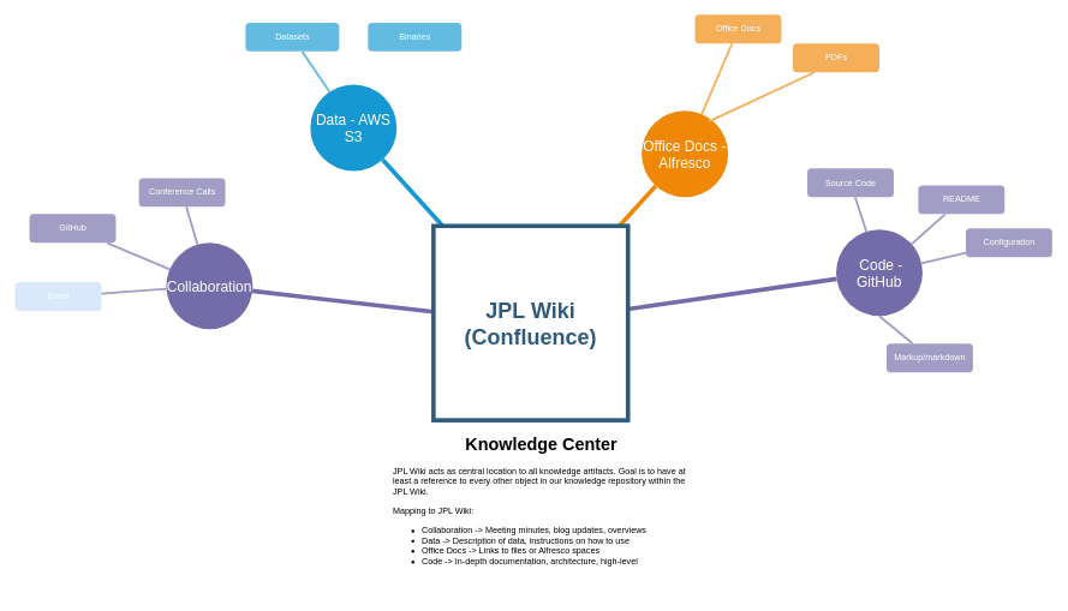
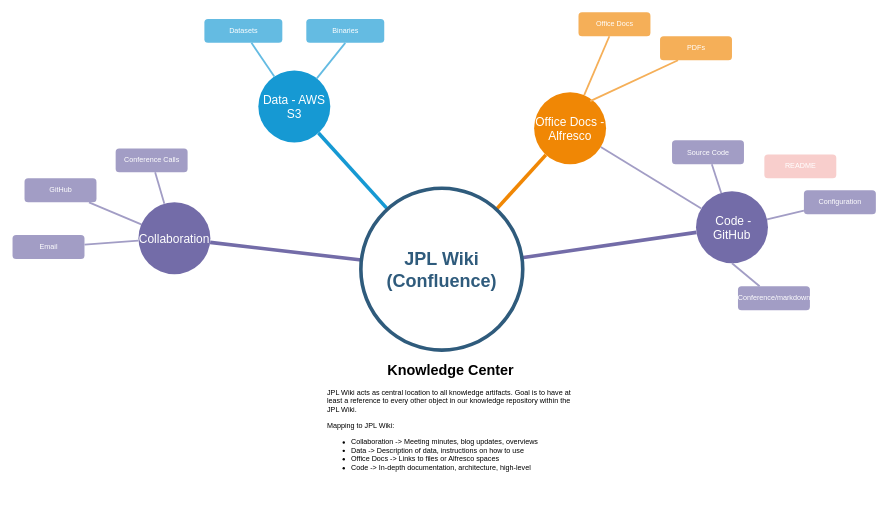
+ <mxCell id="33" value="" style="edgeStyle=none;endArrow=none;strokeWidth=3;strokeColor=#64BBE2;html=1;entryX=0.5;entryY=1;entryDx=0;entryDy=0;" edge="1" parent="1" source="2" target="32"><mxGeometry x="-211.5" y="66.5" width="100" height="100" as="geometry"><mxPoint x="543.25" y="145.413" as="sourcePoint" /><mxPoint x="604" y="137" as="targetPoint" /></mxGeometry></mxCell>
- <mxCell id="15" value="README" style="rounded=1;fillColor=#a29dc5;strokeColor=none;strokeWidth=3;shadow=0;html=1;fontColor=#FFFFFF;" parent="1" vertex="1"><mxGeometry x="1274" y="257" width="120" height="40" as="geometry" /></mxCell>
+ <mxCell id="15" value="README" style="rounded=1;fillColor=#f8cecc;strokeColor=none;strokeWidth=3;shadow=0;html=1;fontColor=#FFFFFF;" parent="1" vertex="1"><mxGeometry x="1274" y="257" width="120" height="40" as="geometry" /></mxCell>
- <mxCell id="17" value="" style="edgeStyle=none;endArrow=none;strokeWidth=3;strokeColor=#A29DC5;html=1;" parent="1" source="4" target="15" edge="1"><mxGeometry x="230" y="-520.5" width="100" height="100" as="geometry"><mxPoint x="-130" y="-783.5" as="sourcePoint" /><mxPoint x="-30" y="-883.5" as="targetPoint" /></mxGeometry></mxCell>
+ <mxCell id="17" value="" style="edgeStyle=none;endArrow=none;strokeWidth=3;strokeColor=#A29DC5;html=1;" parent="1" source="4" target="3" edge="1"><mxGeometry x="230" y="-520.5" width="100" height="100" as="geometry"><mxPoint x="-130" y="-783.5" as="sourcePoint" /><mxPoint x="-30" y="-883.5" as="targetPoint" /></mxGeometry></mxCell>
- <mxCell id="24" value="Email" style="rounded=1;fillColor=#dae8fc;strokeColor=none;strokeWidth=3;shadow=0;html=1;fontColor=#FFFFFF;" parent="1" vertex="1"><mxGeometry x="20" y="391.5" width="120" height="40" as="geometry" /></mxCell>
+ <mxCell id="24" value="Email" style="rounded=1;fillColor=#a29dc5;strokeColor=none;strokeWidth=3;shadow=0;html=1;fontColor=#FFFFFF;" parent="1" vertex="1"><mxGeometry x="20" y="391.5" width="120" height="40" as="geometry" /></mxCell>
- <mxCell id="19" value="JPL Wiki (Confluence)" style="whiteSpace=wrap;html=1;shadow=0;fontFamily=Helvetica;fontSize=30;fontColor=#2F5B7C;align=center;strokeColor=#2F5B7C;strokeWidth=6;fillColor=#FFFFFF;fontStyle=1;gradientColor=none;rounded=0;" parent="1" vertex="1"><mxGeometry x="601" y="313.5" width="270" height="270" as="geometry" /></mxCell>
+ <mxCell id="19" value="JPL Wiki (Confluence)" style="ellipse;whiteSpace=wrap;html=1;shadow=0;fontFamily=Helvetica;fontSize=30;fontColor=#2F5B7C;align=center;strokeColor=#2F5B7C;strokeWidth=6;fillColor=#FFFFFF;fontStyle=1;gradientColor=none;" parent="1" vertex="1"><mxGeometry x="601" y="313.5" width="270" height="270" as="geometry" /></mxCell>
- <mxCell id="30" value="Markup/markdown" style="rounded=1;fillColor=#a29dc5;strokeColor=none;strokeWidth=3;shadow=0;html=1;fontColor=#FFFFFF;" vertex="1" parent="1"><mxGeometry x="1230" y="477" width="120" height="40" as="geometry" /></mxCell>
+ <mxCell id="30" value="Conference/markdown" style="rounded=1;fillColor=#a29dc5;strokeColor=none;strokeWidth=3;shadow=0;html=1;fontColor=#FFFFFF;" vertex="1" parent="1"><mxGeometry x="1230" y="477" width="120" height="40" as="geometry" /></mxCell>
